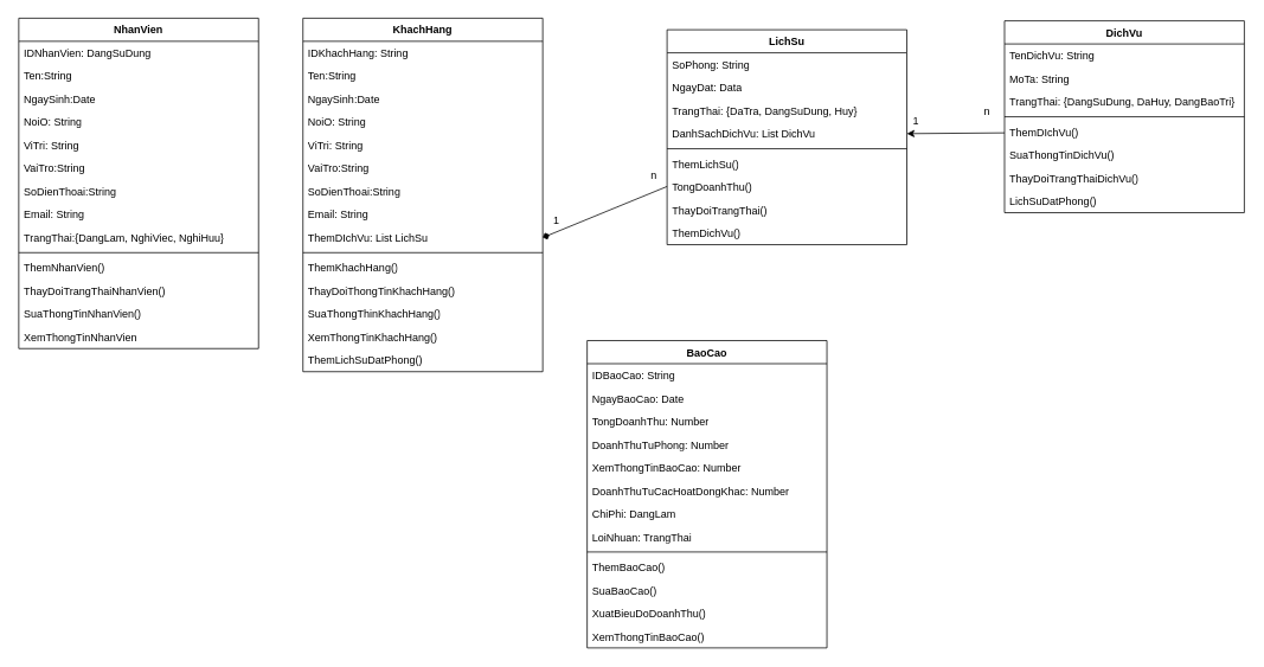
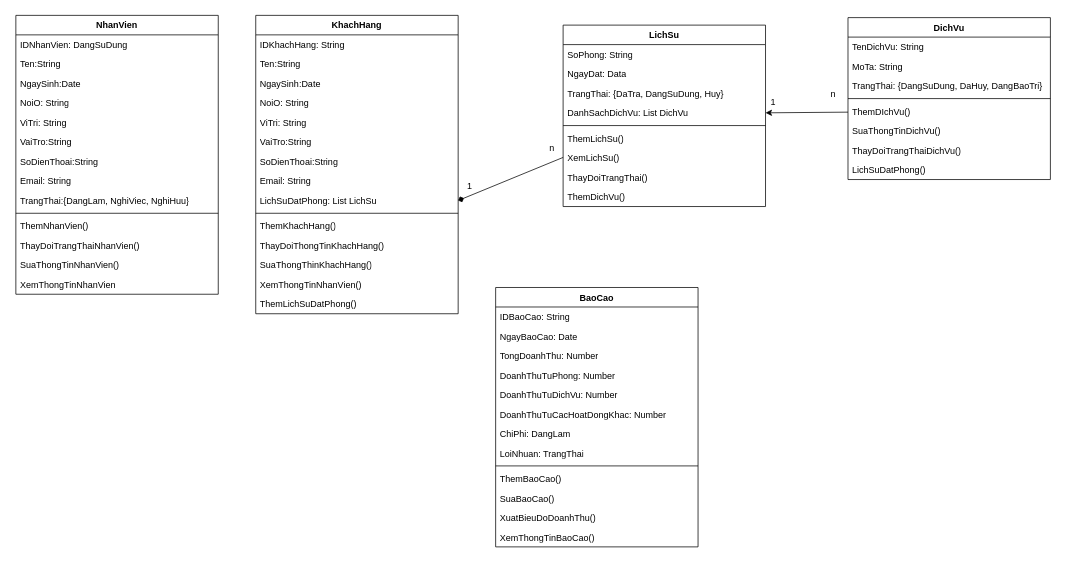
- <mxCell id="41" value="TongDoanhThu()" style="text;strokeColor=none;fillColor=none;align=left;verticalAlign=top;spacingLeft=4;spacingRight=4;overflow=hidden;rotatable=0;points=[[0,0.5],[1,0.5]];portConstraint=eastwest;whiteSpace=wrap;html=1;" parent="34" vertex="1"><mxGeometry y="164" width="270" height="26" as="geometry" /></mxCell>
+ <mxCell id="41" value="XemLichSu()" style="text;strokeColor=none;fillColor=none;align=left;verticalAlign=top;spacingLeft=4;spacingRight=4;overflow=hidden;rotatable=0;points=[[0,0.5],[1,0.5]];portConstraint=eastwest;whiteSpace=wrap;html=1;" parent="34" vertex="1"><mxGeometry y="164" width="270" height="26" as="geometry" /></mxCell>
- <mxCell id="26" value="ThemDIchVu: List LichSu" style="text;strokeColor=none;fillColor=none;align=left;verticalAlign=top;spacingLeft=4;spacingRight=4;overflow=hidden;rotatable=0;points=[[0,0.5],[1,0.5]];portConstraint=eastwest;whiteSpace=wrap;html=1;" parent="17" vertex="1"><mxGeometry y="234" width="270" height="26" as="geometry" /></mxCell>
+ <mxCell id="26" value="LichSuDatPhong: List LichSu" style="text;strokeColor=none;fillColor=none;align=left;verticalAlign=top;spacingLeft=4;spacingRight=4;overflow=hidden;rotatable=0;points=[[0,0.5],[1,0.5]];portConstraint=eastwest;whiteSpace=wrap;html=1;" parent="17" vertex="1"><mxGeometry y="234" width="270" height="26" as="geometry" /></mxCell>
- <mxCell id="31" value="XemThongTinKhachHang()" style="text;strokeColor=none;fillColor=none;align=left;verticalAlign=top;spacingLeft=4;spacingRight=4;overflow=hidden;rotatable=0;points=[[0,0.5],[1,0.5]];portConstraint=eastwest;whiteSpace=wrap;html=1;" parent="17" vertex="1"><mxGeometry y="346" width="270" height="26" as="geometry" /></mxCell>
+ <mxCell id="31" value="XemThongTinNhanVien()" style="text;strokeColor=none;fillColor=none;align=left;verticalAlign=top;spacingLeft=4;spacingRight=4;overflow=hidden;rotatable=0;points=[[0,0.5],[1,0.5]];portConstraint=eastwest;whiteSpace=wrap;html=1;" parent="17" vertex="1"><mxGeometry y="346" width="270" height="26" as="geometry" /></mxCell>
- <mxCell id="58" value="XemThongTinBaoCao: Number" style="text;strokeColor=none;fillColor=none;align=left;verticalAlign=top;spacingLeft=4;spacingRight=4;overflow=hidden;rotatable=0;points=[[0,0.5],[1,0.5]];portConstraint=eastwest;whiteSpace=wrap;html=1;" parent="53" vertex="1"><mxGeometry y="130" width="270" height="26" as="geometry" /></mxCell>
+ <mxCell id="58" value="DoanhThuTuDichVu: Number" style="text;strokeColor=none;fillColor=none;align=left;verticalAlign=top;spacingLeft=4;spacingRight=4;overflow=hidden;rotatable=0;points=[[0,0.5],[1,0.5]];portConstraint=eastwest;whiteSpace=wrap;html=1;" parent="53" vertex="1"><mxGeometry y="130" width="270" height="26" as="geometry" /></mxCell>
